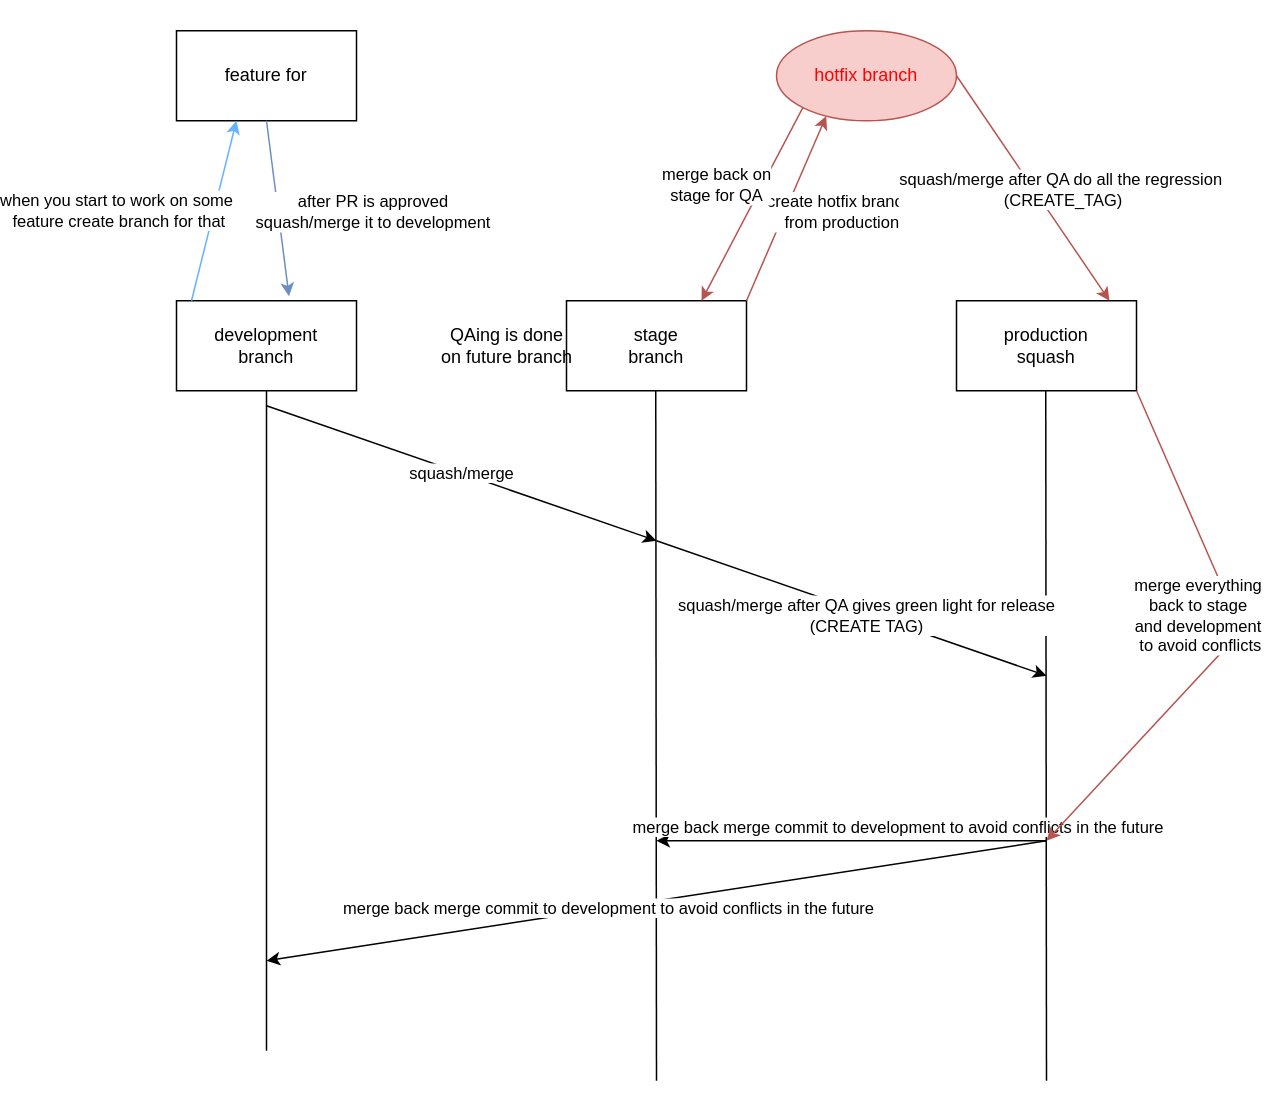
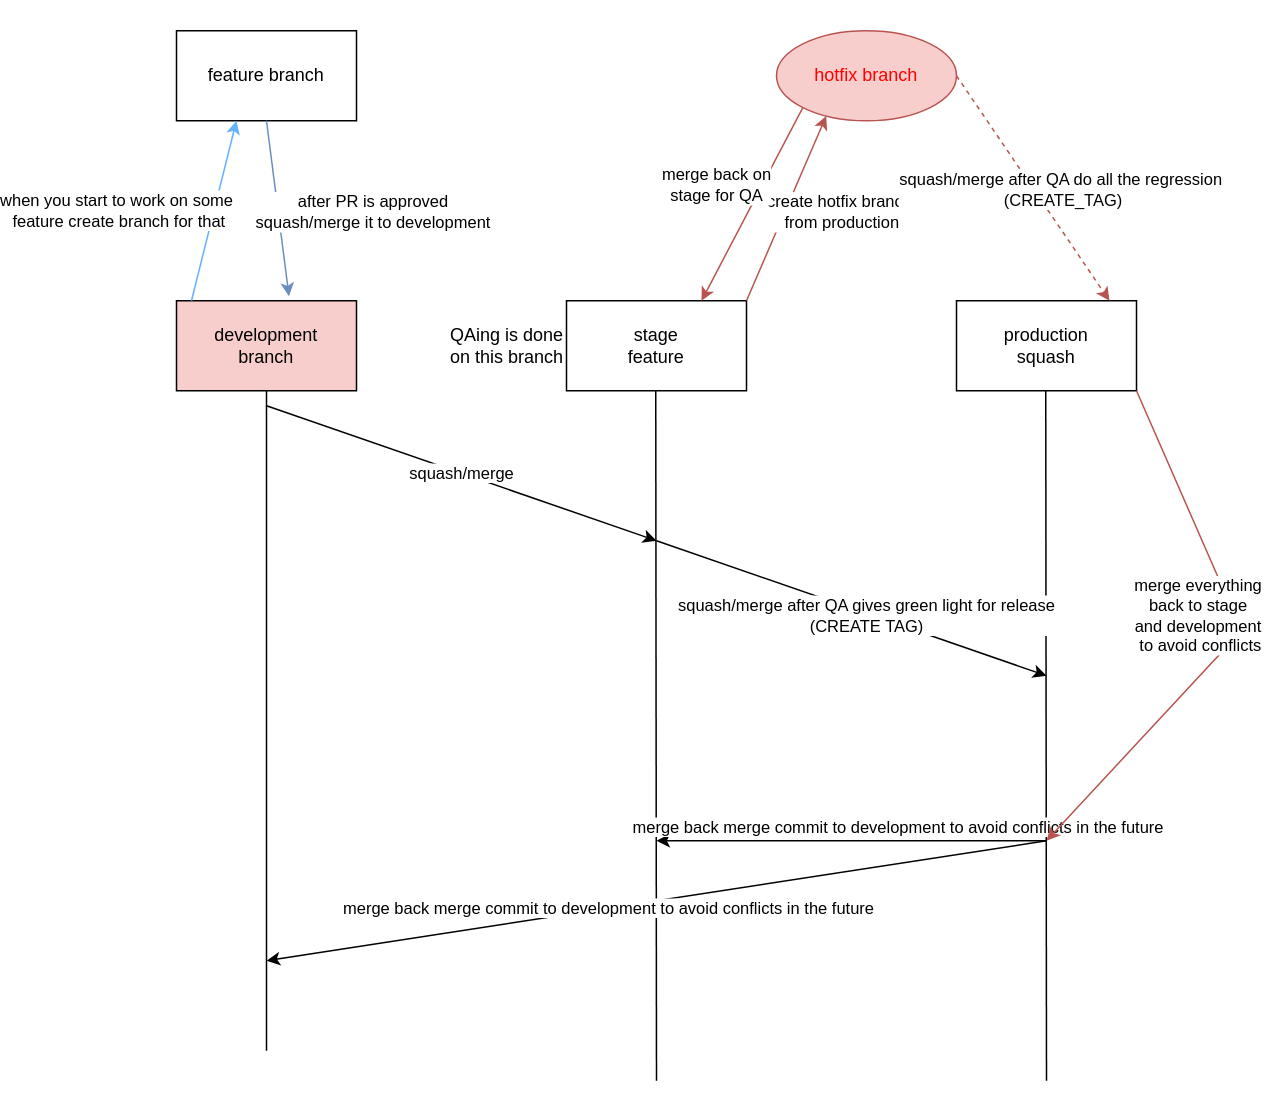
- <mxCell id="10" value="feature for" style="rounded=0;whiteSpace=wrap;html=1;" vertex="1" parent="1"><mxGeometry x="20" y="20" width="120" height="60" as="geometry" /></mxCell>
+ <mxCell id="10" value="feature branch" style="rounded=0;whiteSpace=wrap;html=1;" vertex="1" parent="1"><mxGeometry x="20" y="20" width="120" height="60" as="geometry" /></mxCell>
- <mxCell id="23" value="" style="endArrow=classic;html=1;rounded=0;exitX=1;exitY=0.5;exitDx=0;exitDy=0;entryX=0.85;entryY=0;entryDx=0;entryDy=0;entryPerimeter=0;fillColor=#f8cecc;strokeColor=#b85450;" edge="1" parent="1" source="20" target="4"><mxGeometry width="50" height="50" relative="1" as="geometry"><mxPoint x="300" y="560" as="sourcePoint" /><mxPoint x="350" y="510" as="targetPoint" /></mxGeometry></mxCell>
+ <mxCell id="23" value="" style="endArrow=classic;html=1;rounded=0;exitX=1;exitY=0.5;exitDx=0;exitDy=0;entryX=0.85;entryY=0;entryDx=0;entryDy=0;entryPerimeter=0;fillColor=#f8cecc;strokeColor=#b85450;dashed=1;" edge="1" parent="1" source="20" target="4"><mxGeometry width="50" height="50" relative="1" as="geometry"><mxPoint x="300" y="560" as="sourcePoint" /><mxPoint x="350" y="510" as="targetPoint" /></mxGeometry></mxCell>
- <mxCell id="2" value="development&lt;br&gt;branch" style="rounded=0;whiteSpace=wrap;html=1;" vertex="1" parent="1"><mxGeometry x="20" y="200" width="120" height="60" as="geometry" /></mxCell>
+ <mxCell id="2" value="development&lt;br&gt;branch" style="rounded=0;whiteSpace=wrap;html=1;fillColor=#f8cecc;" vertex="1" parent="1"><mxGeometry x="20" y="200" width="120" height="60" as="geometry" /></mxCell>
- <mxCell id="15" value="QAing is done &lt;br&gt;on future branch" style="text;html=1;align=center;verticalAlign=middle;resizable=0;points=[];autosize=1;strokeColor=none;fillColor=none;" vertex="1" parent="1"><mxGeometry x="190" y="210" width="100" height="40" as="geometry" /></mxCell>
+ <mxCell id="15" value="QAing is done &lt;br&gt;on this branch" style="text;html=1;align=center;verticalAlign=middle;resizable=0;points=[];autosize=1;strokeColor=none;fillColor=none;" vertex="1" parent="1"><mxGeometry x="190" y="210" width="100" height="40" as="geometry" /></mxCell>
- <mxCell id="3" value="stage&lt;br&gt;branch" style="rounded=0;whiteSpace=wrap;html=1;" vertex="1" parent="1"><mxGeometry x="280" y="200" width="120" height="60" as="geometry" /></mxCell>
+ <mxCell id="3" value="stage&lt;br&gt;feature" style="rounded=0;whiteSpace=wrap;html=1;" vertex="1" parent="1"><mxGeometry x="280" y="200" width="120" height="60" as="geometry" /></mxCell>
